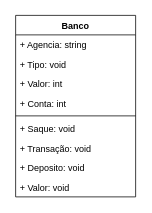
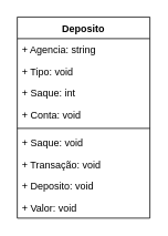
- <mxCell id="2" value="Banco" style="swimlane;fontStyle=1;align=center;verticalAlign=top;childLayout=stackLayout;horizontal=1;startSize=26;horizontalStack=0;resizeParent=1;resizeParentMax=0;resizeLast=0;collapsible=1;marginBottom=0;" vertex="1" parent="1"><mxGeometry x="20" y="20" width="160" height="242" as="geometry" /></mxCell>
+ <mxCell id="2" value="Deposito" style="swimlane;fontStyle=1;align=center;verticalAlign=top;childLayout=stackLayout;horizontal=1;startSize=26;horizontalStack=0;resizeParent=1;resizeParentMax=0;resizeLast=0;collapsible=1;marginBottom=0;" vertex="1" parent="1"><mxGeometry x="20" y="20" width="160" height="242" as="geometry" /></mxCell>
- <mxCell id="5" value="+ Valor: int&#10;" style="text;strokeColor=none;fillColor=none;align=left;verticalAlign=top;spacingLeft=4;spacingRight=4;overflow=hidden;rotatable=0;points=[[0,0.5],[1,0.5]];portConstraint=eastwest;" vertex="1" parent="2"><mxGeometry y="78" width="160" height="26" as="geometry" /></mxCell>
+ <mxCell id="5" value="+ Saque: int&#10;" style="text;strokeColor=none;fillColor=none;align=left;verticalAlign=top;spacingLeft=4;spacingRight=4;overflow=hidden;rotatable=0;points=[[0,0.5],[1,0.5]];portConstraint=eastwest;" vertex="1" parent="2"><mxGeometry y="78" width="160" height="26" as="geometry" /></mxCell>
- <mxCell id="6" value="+ Conta: int&#10;" style="text;strokeColor=none;fillColor=none;align=left;verticalAlign=top;spacingLeft=4;spacingRight=4;overflow=hidden;rotatable=0;points=[[0,0.5],[1,0.5]];portConstraint=eastwest;" vertex="1" parent="2"><mxGeometry y="104" width="160" height="26" as="geometry" /></mxCell>
+ <mxCell id="6" value="+ Conta: void&#10;" style="text;strokeColor=none;fillColor=none;align=left;verticalAlign=top;spacingLeft=4;spacingRight=4;overflow=hidden;rotatable=0;points=[[0,0.5],[1,0.5]];portConstraint=eastwest;" vertex="1" parent="2"><mxGeometry y="104" width="160" height="26" as="geometry" /></mxCell>
